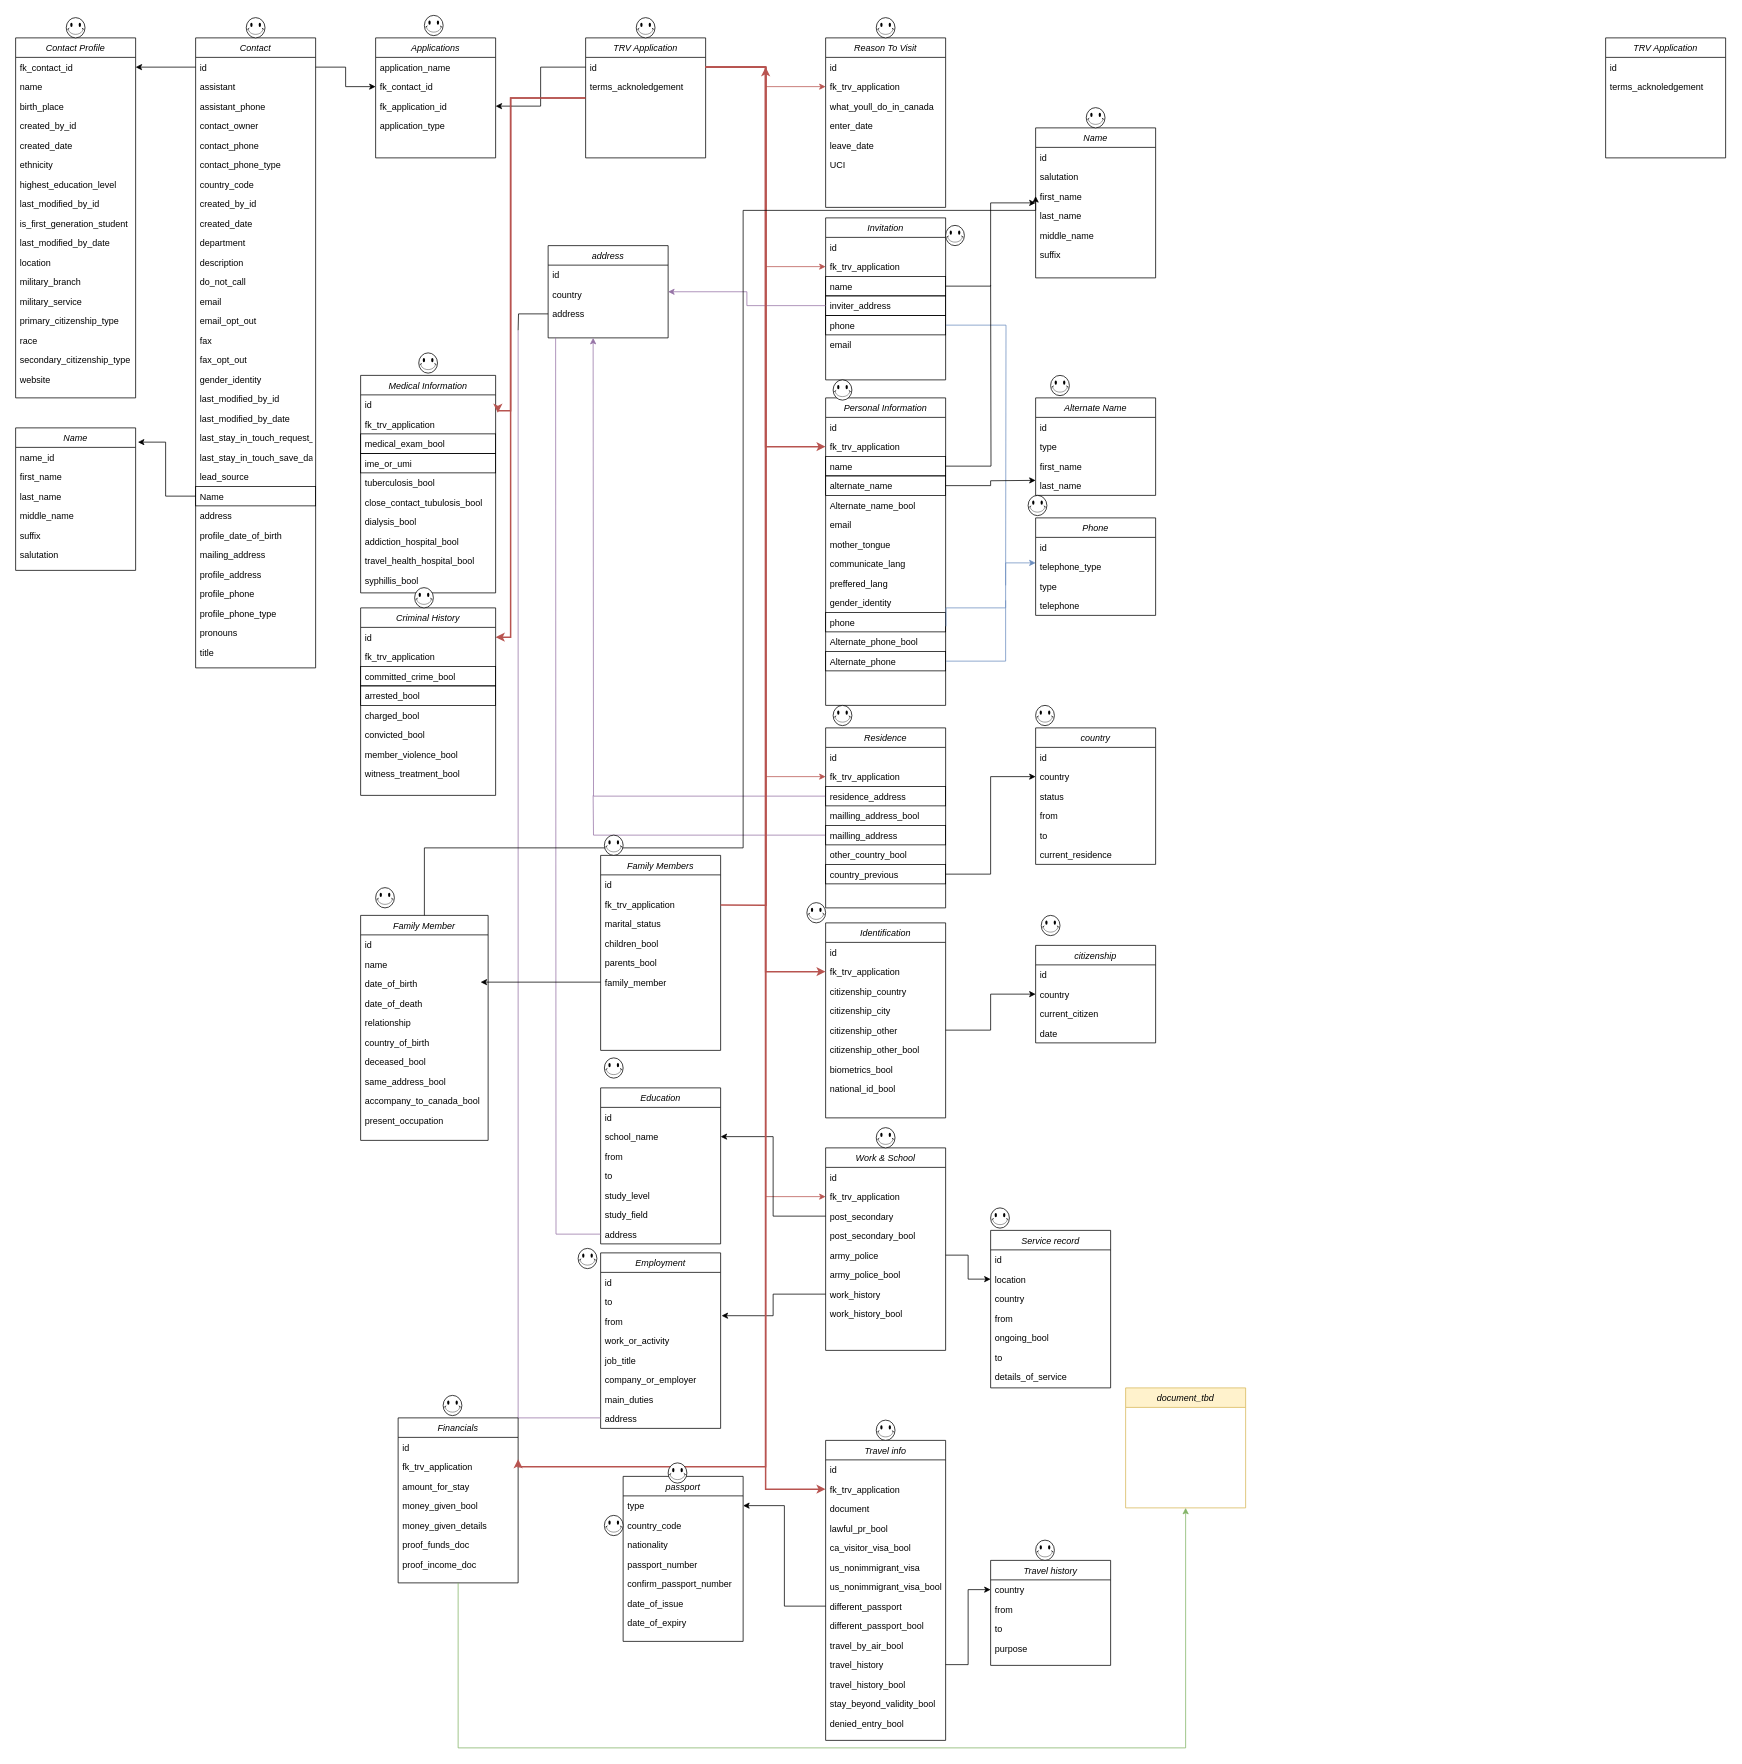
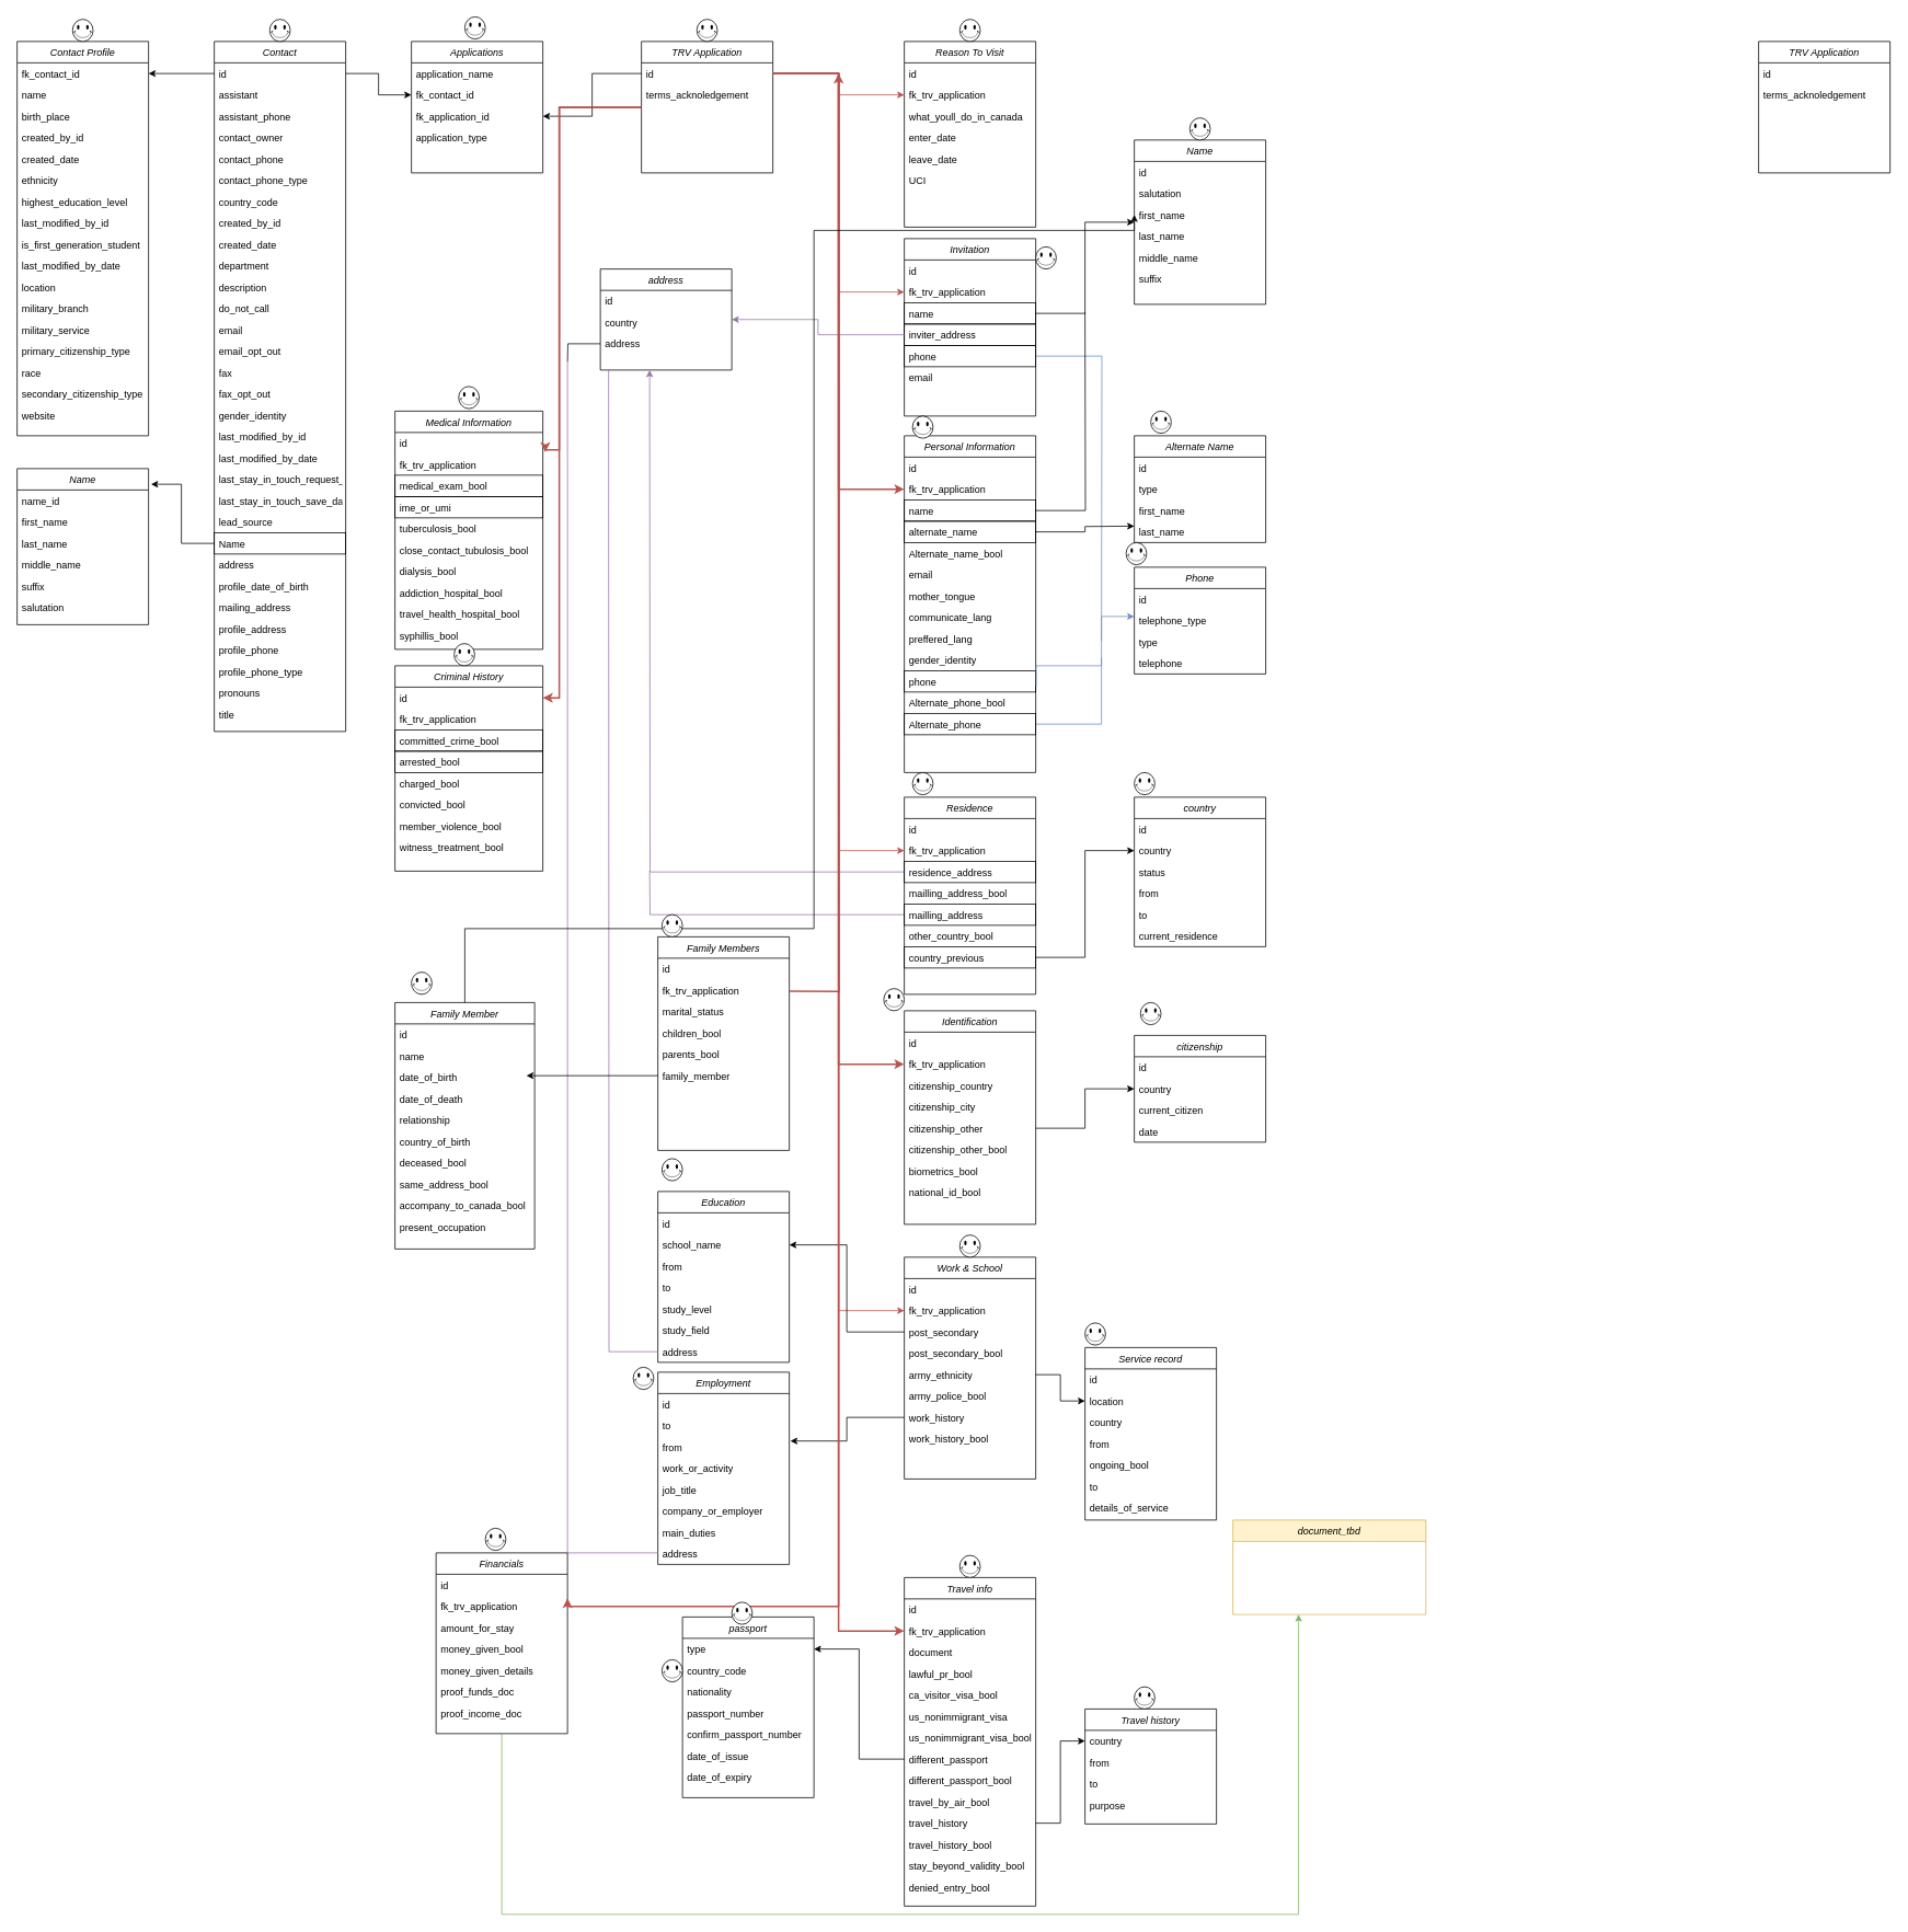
- <mxCell id="175" value="army_police" style="text;align=left;verticalAlign=top;spacingLeft=4;spacingRight=4;overflow=hidden;rotatable=0;points=[[0,0.5],[1,0.5]];portConstraint=eastwest;rounded=0;shadow=0;html=0;" parent="170" vertex="1"><mxGeometry y="130" width="160" height="26" as="geometry" /></mxCell>
+ <mxCell id="175" value="army_ethnicity" style="text;align=left;verticalAlign=top;spacingLeft=4;spacingRight=4;overflow=hidden;rotatable=0;points=[[0,0.5],[1,0.5]];portConstraint=eastwest;rounded=0;shadow=0;html=0;" parent="170" vertex="1"><mxGeometry y="130" width="160" height="26" as="geometry" /></mxCell>
- <mxCell id="226" value="document_tbd" style="swimlane;fontStyle=2;align=center;verticalAlign=top;childLayout=stackLayout;horizontal=1;startSize=26;horizontalStack=0;resizeParent=1;resizeLast=0;collapsible=1;marginBottom=0;rounded=0;shadow=0;strokeWidth=1;fillColor=#fff2cc;strokeColor=#d6b656;" parent="1" vertex="1"><mxGeometry x="1500" y="1850" width="160" height="160" as="geometry"><mxRectangle x="320" y="40" width="160" height="26" as="alternateBounds" /></mxGeometry></mxCell>
+ <mxCell id="226" value="document_tbd" style="swimlane;fontStyle=2;align=center;verticalAlign=top;childLayout=stackLayout;horizontal=1;startSize=26;horizontalStack=0;resizeParent=1;resizeLast=0;collapsible=1;marginBottom=0;rounded=0;shadow=0;strokeWidth=1;fillColor=#fff2cc;strokeColor=#d6b656;" parent="1" vertex="1"><mxGeometry x="1500" y="1850" width="235" height="115" as="geometry"><mxRectangle x="320" y="40" width="160" height="26" as="alternateBounds" /></mxGeometry></mxCell>
